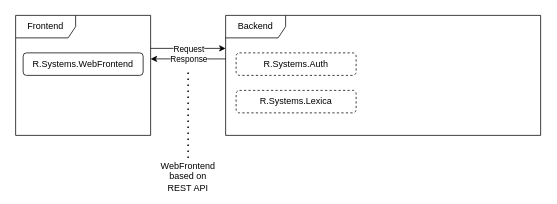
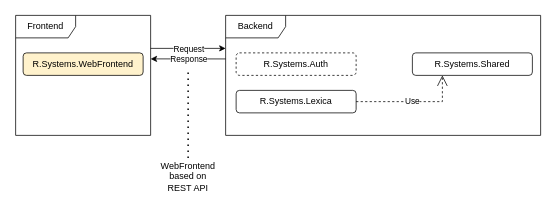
- <mxCell id="4" value="R.Systems.WebFrontend" style="rounded=1;whiteSpace=wrap;html=1;" parent="1" vertex="1"><mxGeometry x="30" y="70" width="160" height="30" as="geometry" /></mxCell>
+ <mxCell id="4" value="R.Systems.WebFrontend" style="rounded=1;whiteSpace=wrap;html=1;fillColor=#fff2cc;" parent="1" vertex="1"><mxGeometry x="30" y="70" width="160" height="30" as="geometry" /></mxCell>
+ <mxCell id="7" value="R.Systems.Shared" style="rounded=1;whiteSpace=wrap;html=1;" parent="1" vertex="1"><mxGeometry x="549" y="70" width="160" height="30" as="geometry" /></mxCell>
- <mxCell id="6" value="R.Systems.Lexica" style="rounded=1;whiteSpace=wrap;html=1;dashed=1;" parent="1" vertex="1"><mxGeometry x="314" y="120" width="160" height="30" as="geometry" /></mxCell>
+ <mxCell id="6" value="R.Systems.Lexica" style="rounded=1;whiteSpace=wrap;html=1;" parent="1" vertex="1"><mxGeometry x="314" y="120" width="160" height="30" as="geometry" /></mxCell>
+ <mxCell id="8" value="Use" style="endArrow=open;endSize=12;dashed=1;html=1;rounded=0;exitX=1;exitY=0.5;exitDx=0;exitDy=0;entryX=0.25;entryY=1;entryDx=0;entryDy=0;" parent="1" source="6" target="7" edge="1"><mxGeometry width="160" relative="1" as="geometry"><mxPoint x="504" y="130" as="sourcePoint" /><mxPoint x="664" y="130" as="targetPoint" /><Array as="points"><mxPoint x="589" y="135" /></Array></mxGeometry></mxCell>
